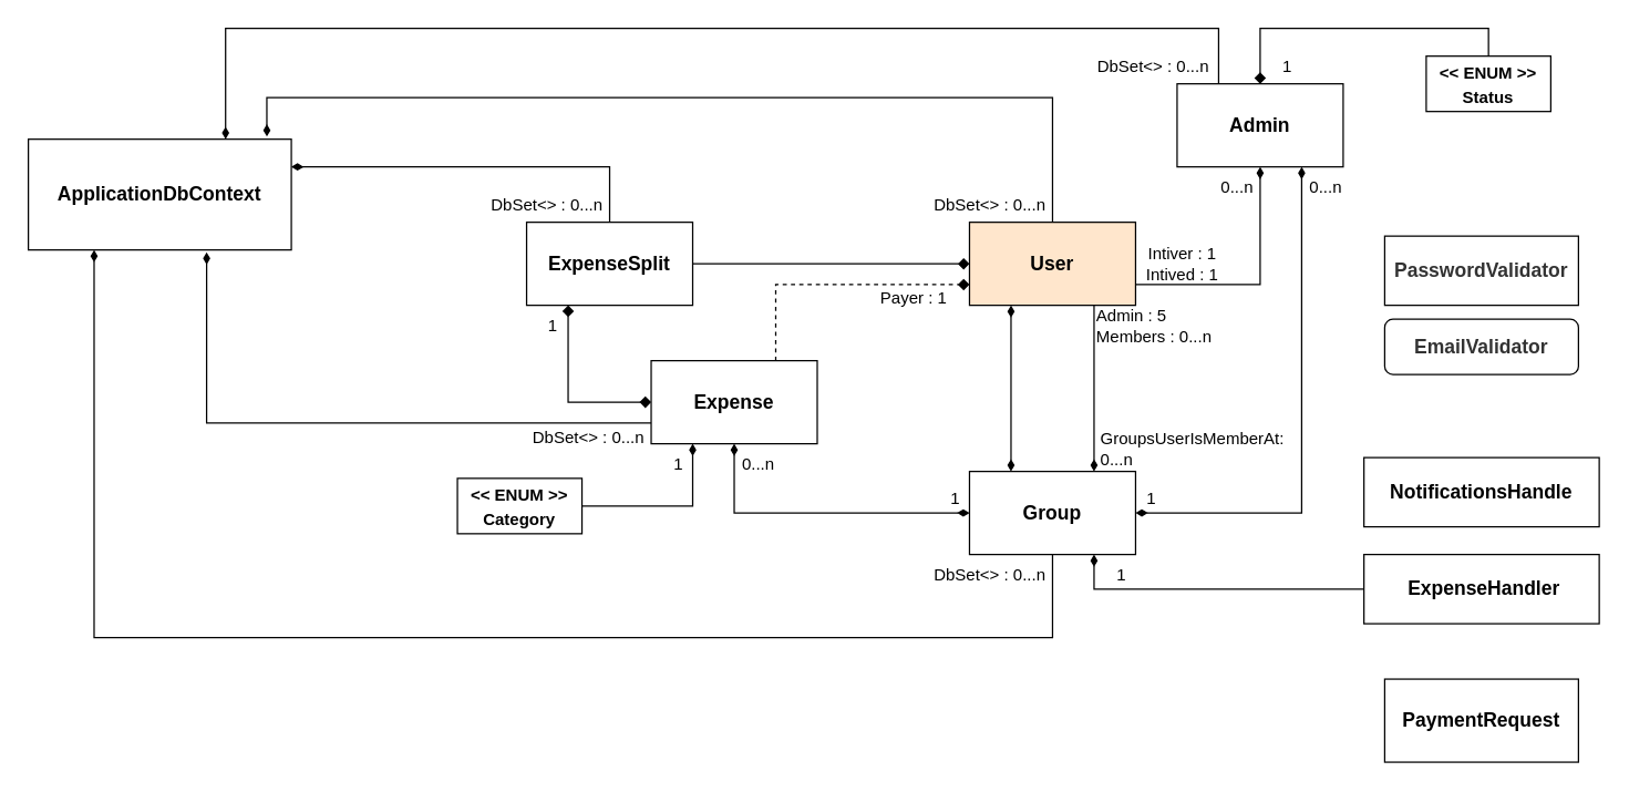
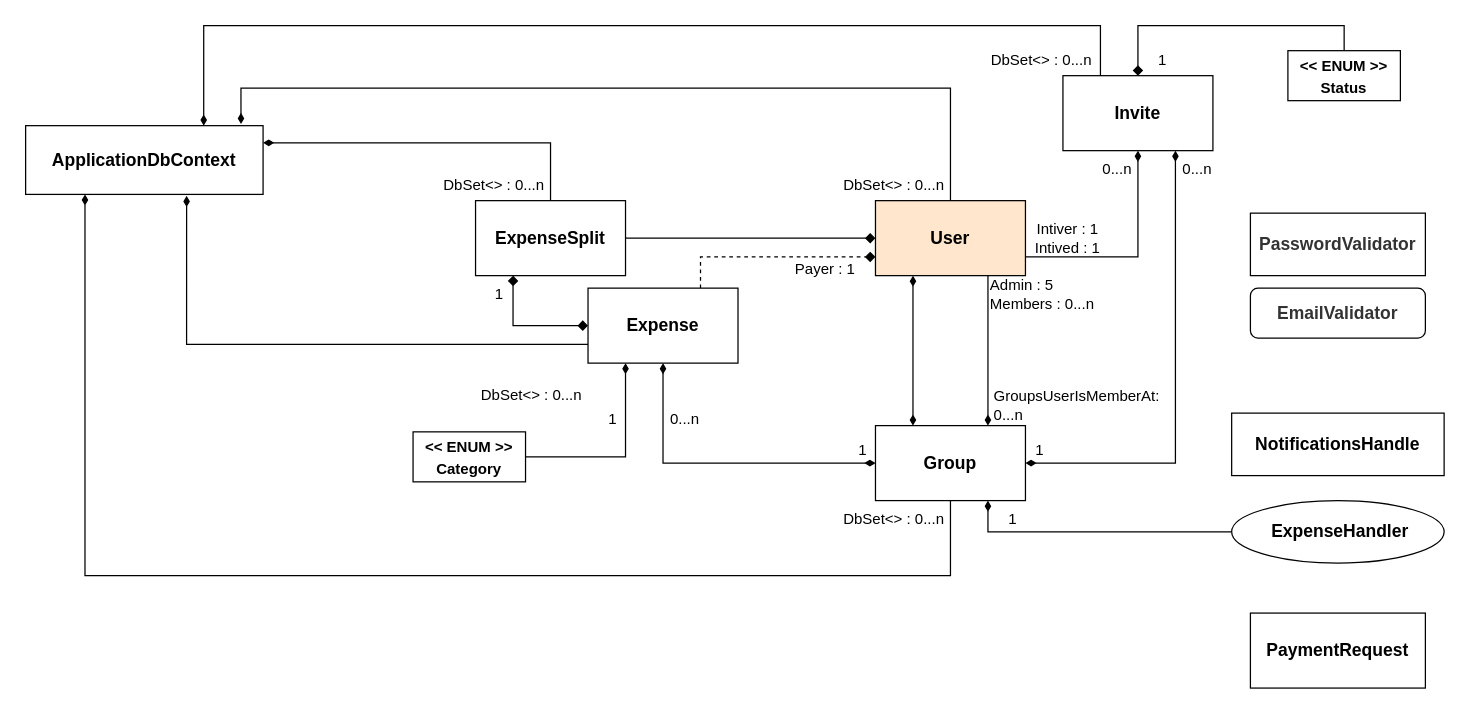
- <mxCell id="14" value="&lt;span style=&quot;font-weight: 700;&quot;&gt;Admin&lt;/span&gt;" style="rounded=0;whiteSpace=wrap;html=1;fontSize=14;" parent="1" vertex="1"><mxGeometry x="850" y="60" width="120" height="60" as="geometry" /></mxCell>
+ <mxCell id="14" value="&lt;span style=&quot;font-weight: 700;&quot;&gt;Invite&lt;/span&gt;" style="rounded=0;whiteSpace=wrap;html=1;fontSize=14;" parent="1" vertex="1"><mxGeometry x="850" y="60" width="120" height="60" as="geometry" /></mxCell>
- <mxCell id="8" value="&lt;span style=&quot;font-weight: 700;&quot;&gt;ApplicationDbContext&lt;/span&gt;" style="rounded=0;whiteSpace=wrap;html=1;fontSize=14;" parent="1" vertex="1"><mxGeometry x="20" y="100" width="190" height="80" as="geometry" /></mxCell>
+ <mxCell id="8" value="&lt;span style=&quot;font-weight: 700;&quot;&gt;ApplicationDbContext&lt;/span&gt;" style="rounded=0;whiteSpace=wrap;html=1;fontSize=14;" parent="1" vertex="1"><mxGeometry x="20" y="100" width="190" height="55" as="geometry" /></mxCell>
- <mxCell id="6" value="&lt;span style=&quot;font-weight: 700;&quot;&gt;Expense&lt;/span&gt;" style="rounded=0;whiteSpace=wrap;html=1;fontSize=14;" parent="1" vertex="1"><mxGeometry x="470" y="260" width="120" height="60" as="geometry" /></mxCell>
+ <mxCell id="6" value="&lt;span style=&quot;font-weight: 700;&quot;&gt;Expense&lt;/span&gt;" style="rounded=0;whiteSpace=wrap;html=1;fontSize=14;" parent="1" vertex="1"><mxGeometry x="470" y="230" width="120" height="60" as="geometry" /></mxCell>
- <mxCell id="29" value="&lt;span style=&quot;font-weight: 700;&quot;&gt;&amp;nbsp;ExpenseHandler&lt;/span&gt;" style="rounded=0;whiteSpace=wrap;html=1;fontSize=14;" parent="1" vertex="1"><mxGeometry x="985" y="400" width="170" height="50" as="geometry" /></mxCell>
+ <mxCell id="29" value="&lt;span style=&quot;font-weight: 700;&quot;&gt;&amp;nbsp;ExpenseHandler&lt;/span&gt;" style="ellipse;whiteSpace=wrap;html=1;fontSize=14;" parent="1" vertex="1"><mxGeometry x="985" y="400" width="170" height="50" as="geometry" /></mxCell>
